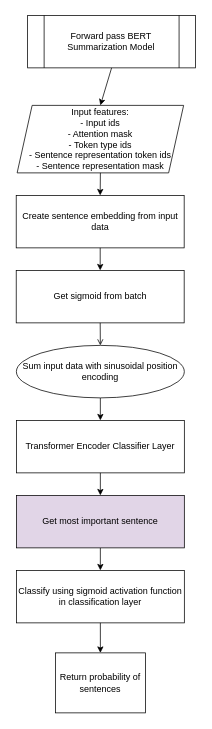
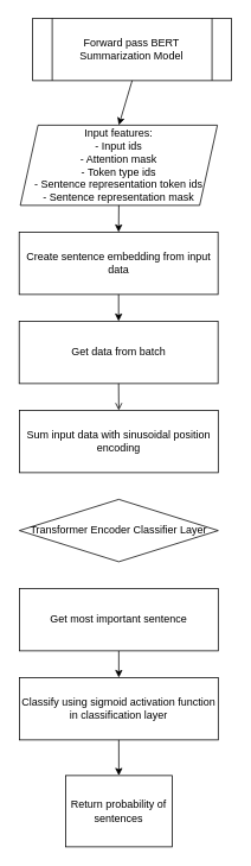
- <mxCell id="3" value="Get sigmoid from batch" style="rounded=0;whiteSpace=wrap;html=1;" parent="1" vertex="1"><mxGeometry x="20.78" y="360" width="223.94" height="70" as="geometry" /></mxCell>
+ <mxCell id="3" value="Get data from batch" style="rounded=0;whiteSpace=wrap;html=1;" parent="1" vertex="1"><mxGeometry x="20.78" y="360" width="223.94" height="70" as="geometry" /></mxCell>
- <mxCell id="12" value="Sum input data with sinusoidal position encoding" style="ellipse;whiteSpace=wrap;html=1;" parent="1" vertex="1"><mxGeometry x="21" y="460" width="223.94" height="70" as="geometry" /></mxCell>
+ <mxCell id="12" value="Sum input data with sinusoidal position encoding" style="rounded=0;whiteSpace=wrap;html=1;" parent="1" vertex="1"><mxGeometry x="21" y="460" width="223.94" height="70" as="geometry" /></mxCell>
- <mxCell id="5" value="" style="endArrow=classic;html=1;exitX=0.5;exitY=1;exitDx=0;exitDy=0;entryX=0.5;entryY=0;entryDx=0;entryDy=0;" parent="1" source="12" target="4" edge="1"><mxGeometry width="50" height="50" relative="1" as="geometry"><mxPoint x="158" y="780" as="sourcePoint" /><mxPoint x="168" y="550" as="targetPoint" /></mxGeometry></mxCell>
- <mxCell id="4" value="Transformer Encoder Classifier Layer" style="rounded=0;whiteSpace=wrap;html=1;" parent="1" vertex="1"><mxGeometry x="21" y="560" width="223.94" height="70" as="geometry" /></mxCell>
+ <mxCell id="4" value="Transformer Encoder Classifier Layer" style="rhombus;whiteSpace=wrap;html=1;" parent="1" vertex="1"><mxGeometry x="21" y="560" width="223.94" height="70" as="geometry" /></mxCell>
- <mxCell id="18" value="" style="endArrow=classic;html=1;exitX=0.5;exitY=1;exitDx=0;exitDy=0;entryX=0.5;entryY=0;entryDx=0;entryDy=0;" parent="1" source="4" target="13" edge="1"><mxGeometry width="50" height="50" relative="1" as="geometry"><mxPoint x="148" y="920" as="sourcePoint" /><mxPoint x="178" y="970" as="targetPoint" /></mxGeometry></mxCell>
- <mxCell id="13" value="Get most important sentence" style="rounded=0;whiteSpace=wrap;html=1;fillColor=#e1d5e7;" parent="1" vertex="1"><mxGeometry x="21" y="660" width="223.94" height="70" as="geometry" /></mxCell>
+ <mxCell id="13" value="Get most important sentence" style="rounded=0;whiteSpace=wrap;html=1;" parent="1" vertex="1"><mxGeometry x="21" y="660" width="223.94" height="70" as="geometry" /></mxCell>
